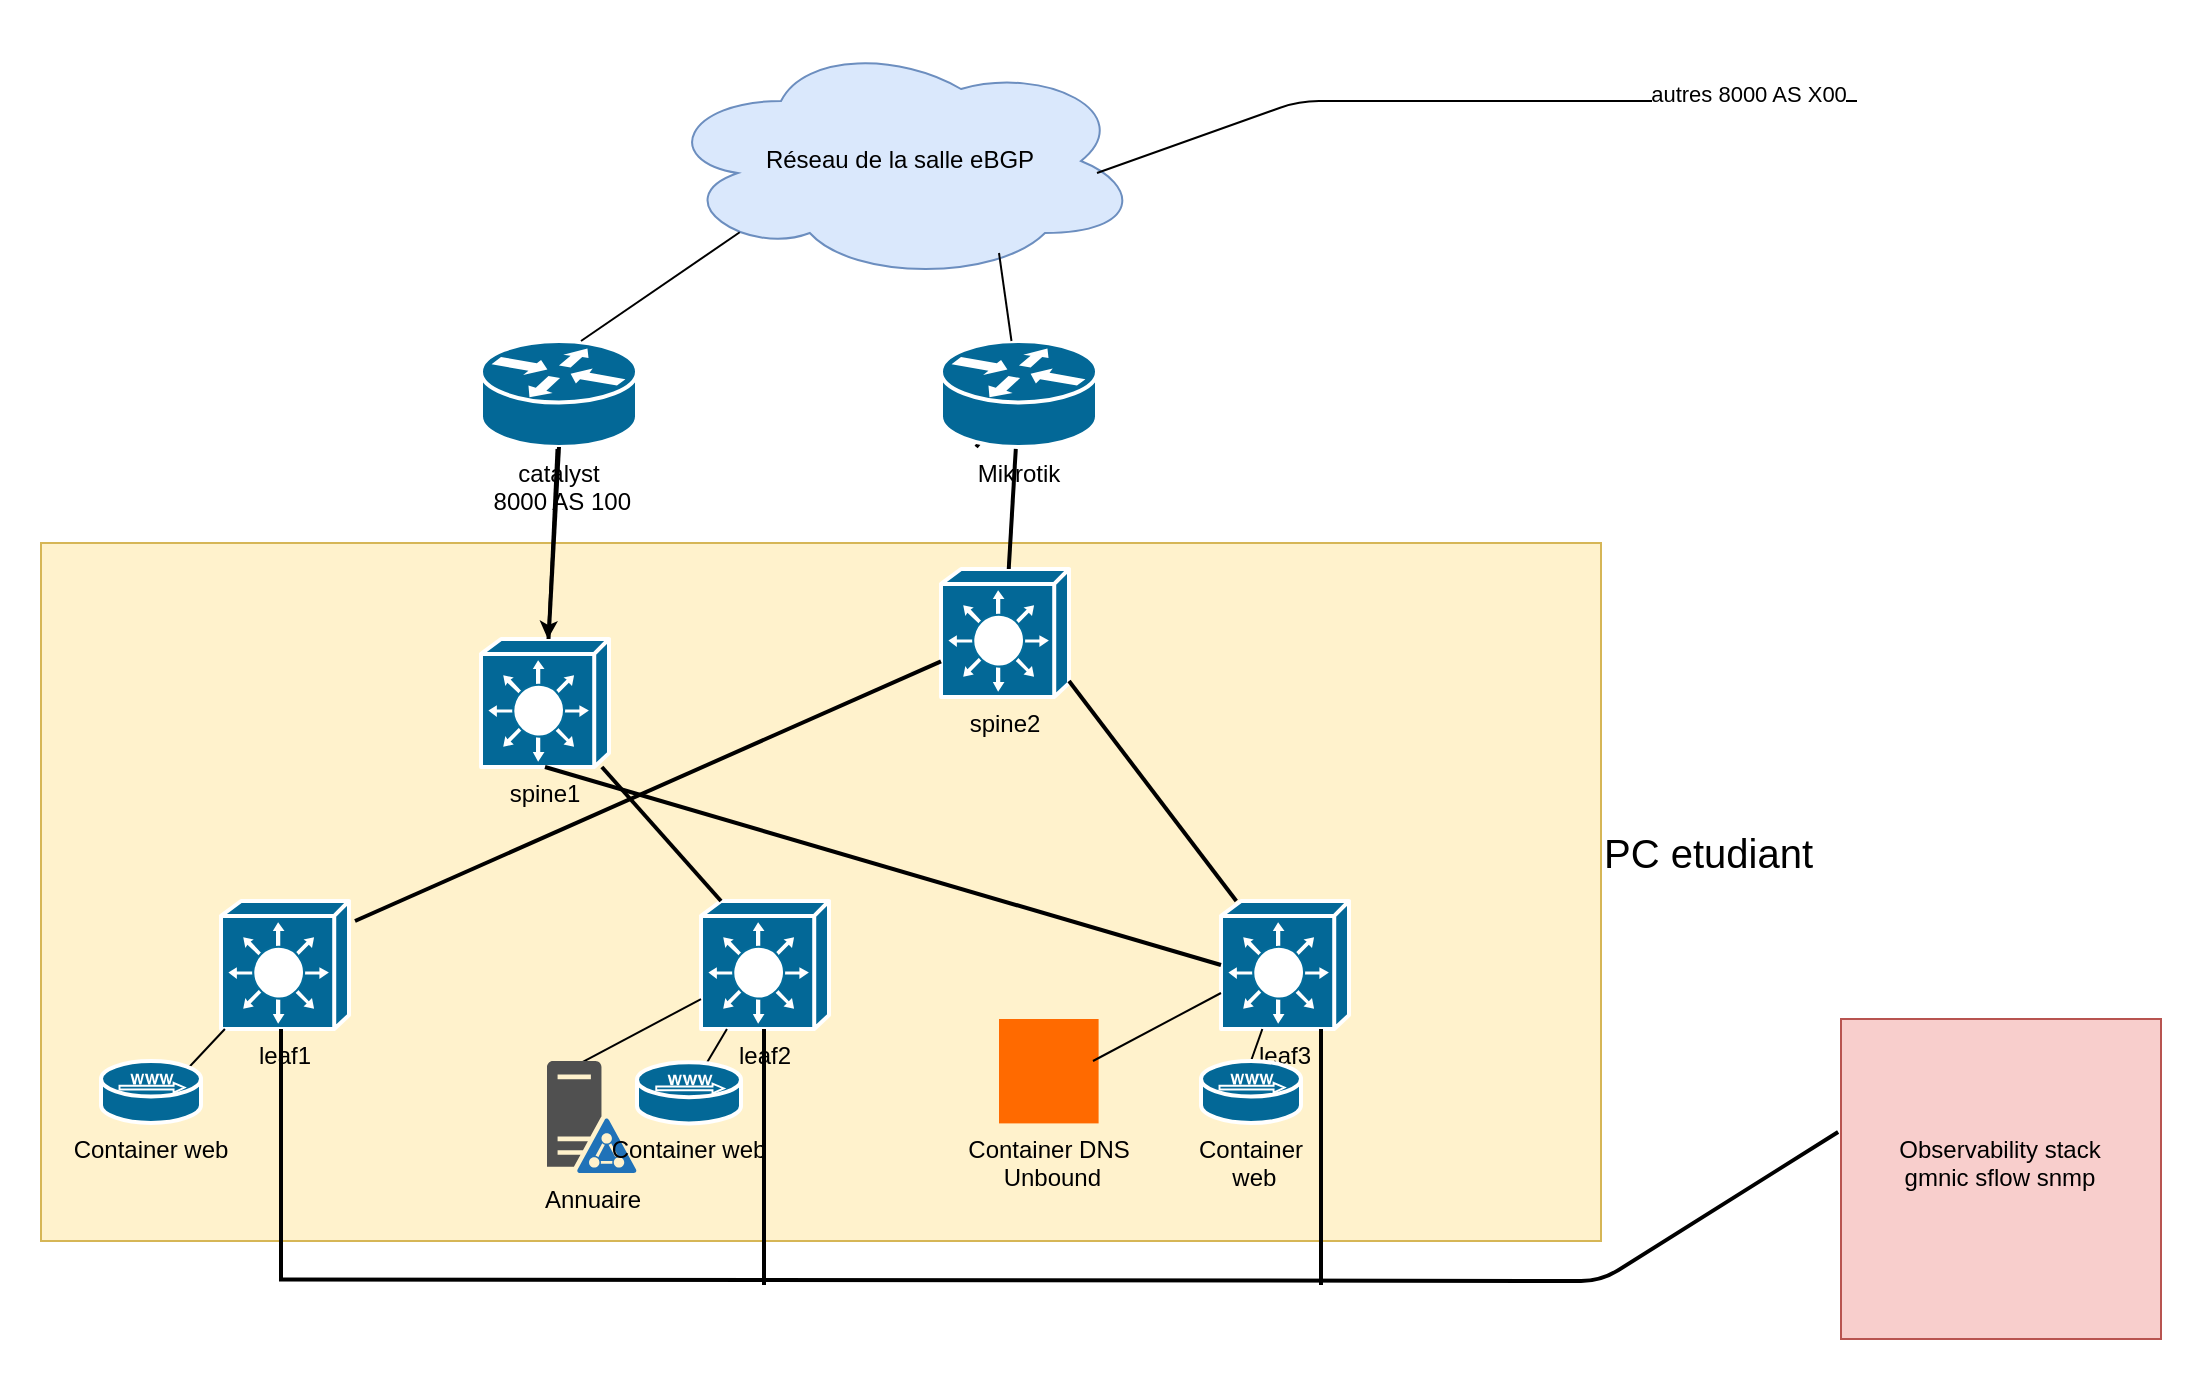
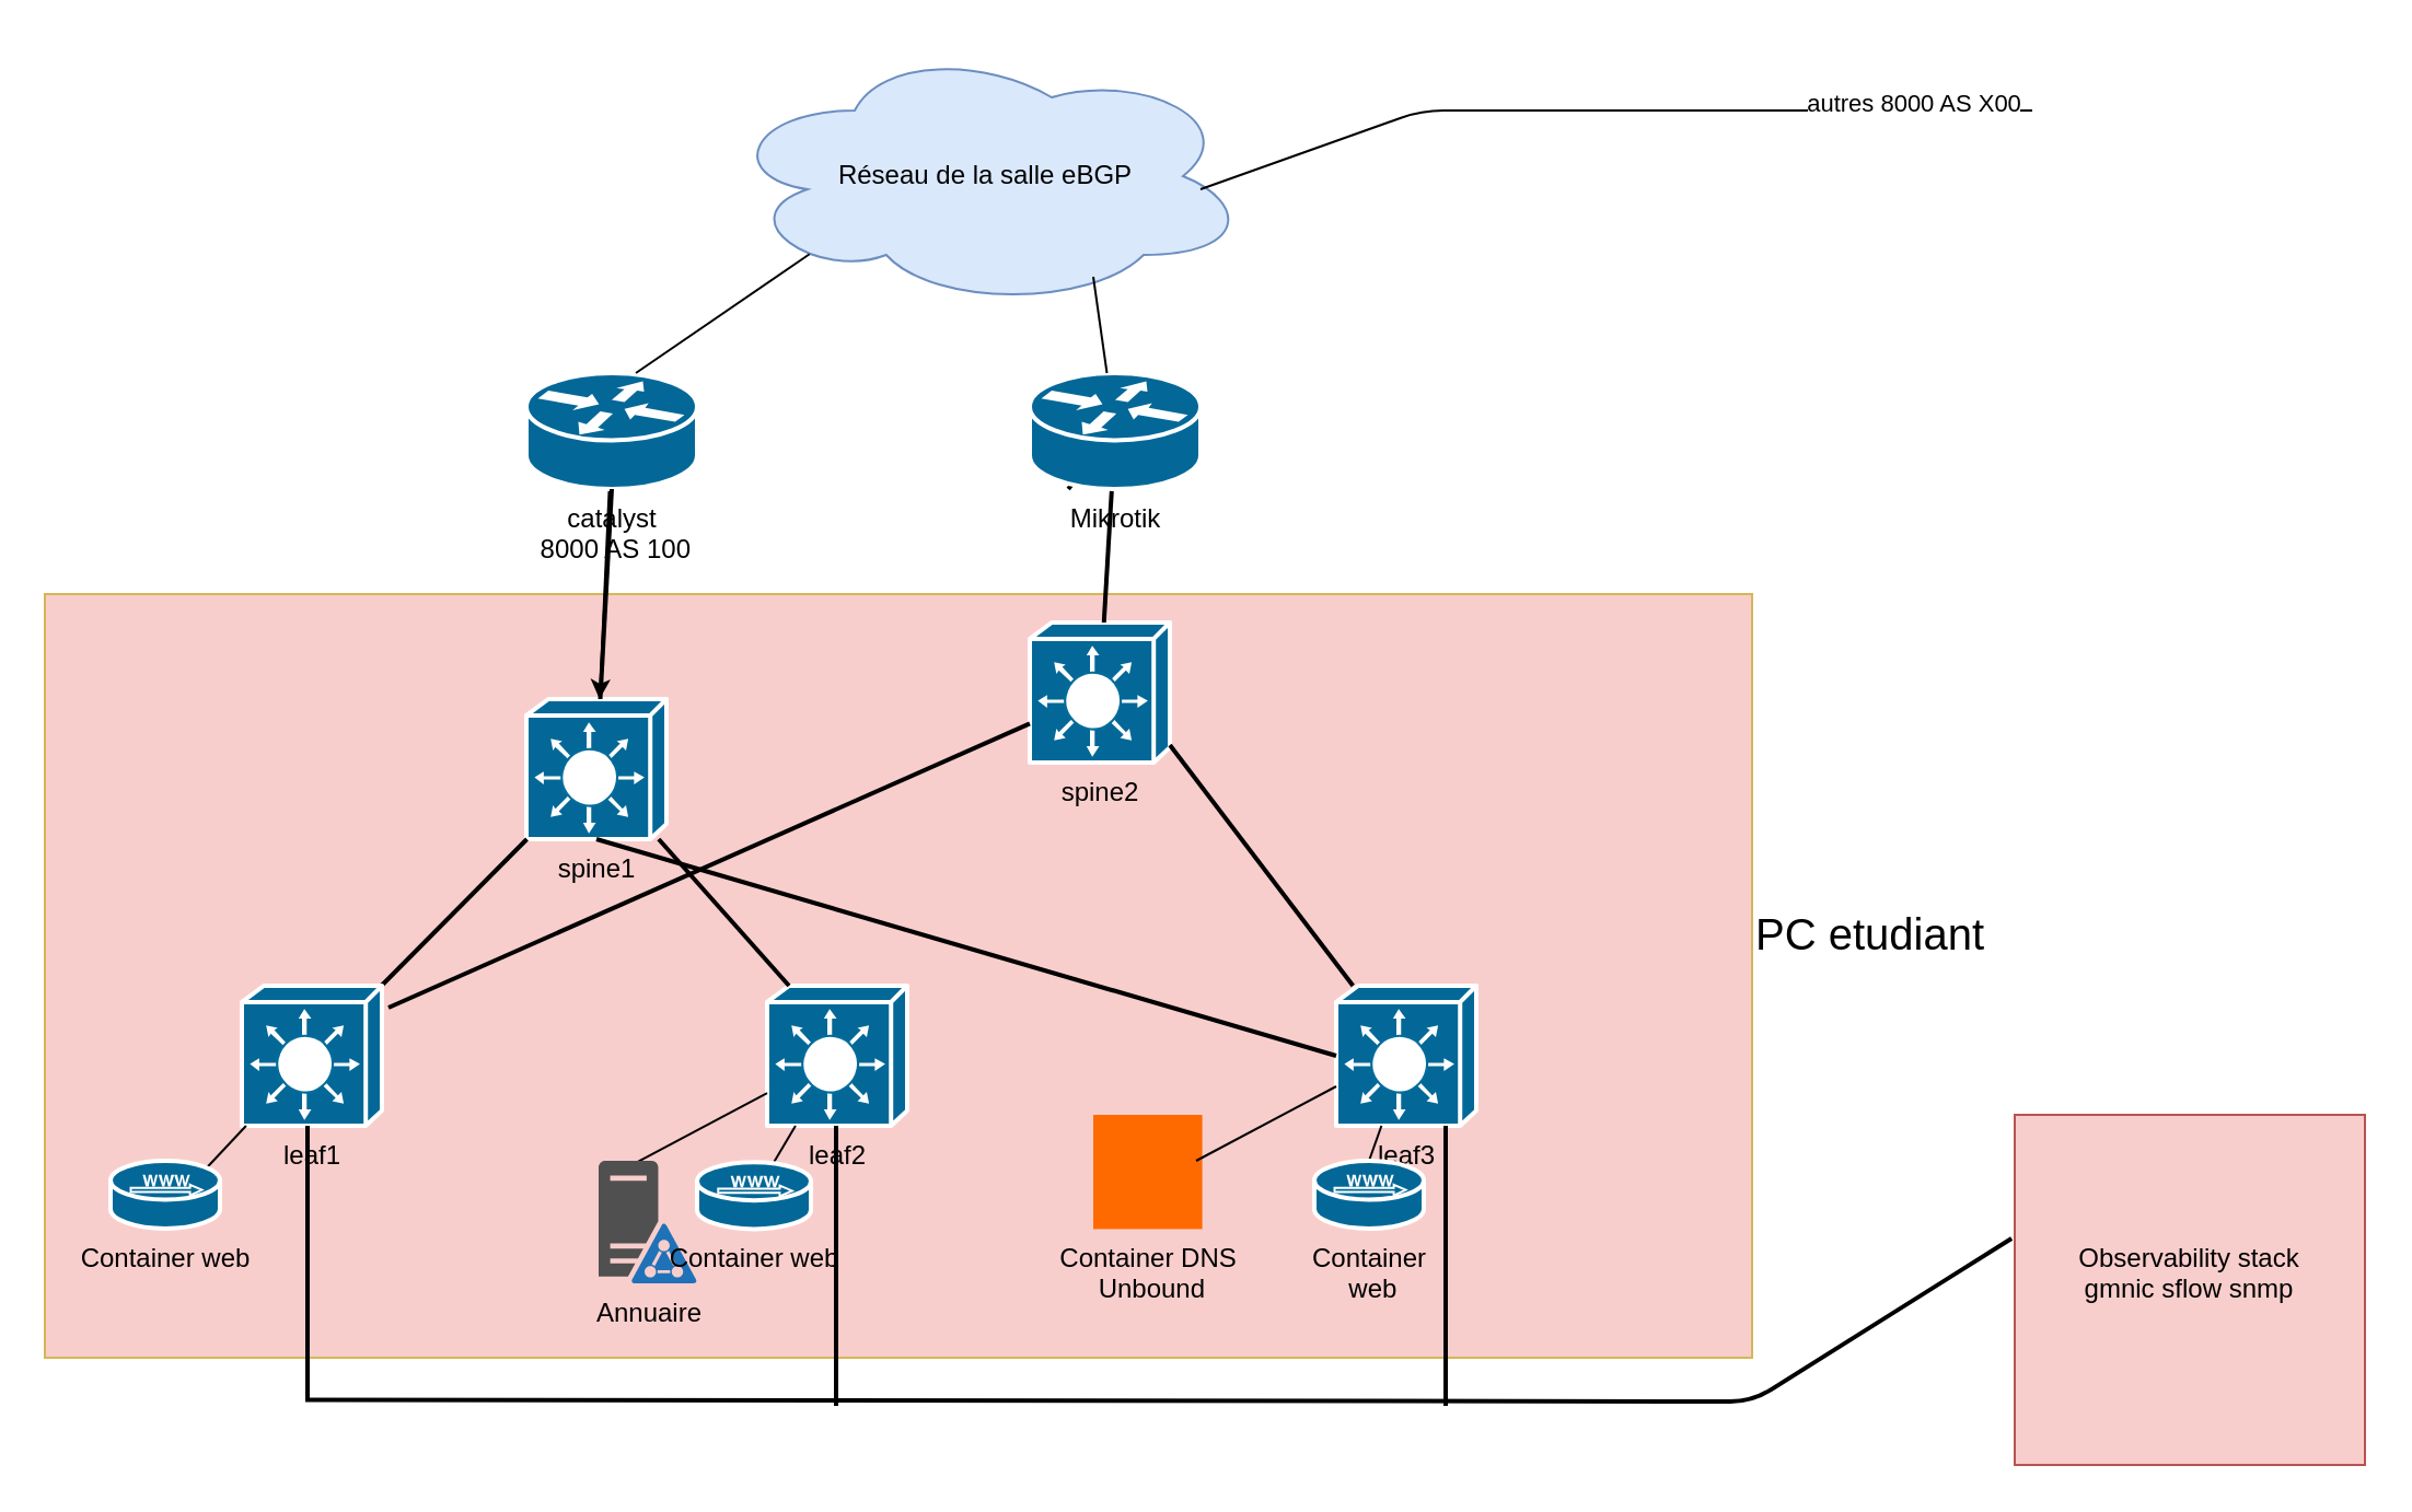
+ <mxCell id="7" style="edgeStyle=none;html=1;endArrow=none;endFill=0;strokeWidth=2;" parent="1" source="8" target="3" edge="1"><mxGeometry relative="1" as="geometry" /></mxCell>
- <mxCell id="2" value="&lt;font style=&quot;font-size: 20px;&quot;&gt;PC etudiant&amp;nbsp;&lt;/font&gt;&lt;div&gt;&lt;font style=&quot;font-size: 20px;&quot; color=&quot;#000000&quot;&gt;&lt;br&gt;&lt;/font&gt;&lt;div&gt;&lt;br&gt;&lt;/div&gt;&lt;/div&gt;" style="rounded=0;whiteSpace=wrap;html=1;fillColor=#fff2cc;strokeColor=#d6b656;labelPosition=right;verticalLabelPosition=middle;align=left;verticalAlign=middle;" parent="1" vertex="1"><mxGeometry x="20" y="271" width="780" height="349" as="geometry" /></mxCell>
+ <mxCell id="2" value="&lt;font style=&quot;font-size: 20px;&quot;&gt;PC etudiant&amp;nbsp;&lt;/font&gt;&lt;div&gt;&lt;font style=&quot;font-size: 20px;&quot; color=&quot;#000000&quot;&gt;&lt;br&gt;&lt;/font&gt;&lt;div&gt;&lt;br&gt;&lt;/div&gt;&lt;/div&gt;" style="rounded=0;whiteSpace=wrap;html=1;fillColor=#f8cecc;strokeColor=#d6b656;labelPosition=right;verticalLabelPosition=middle;align=left;verticalAlign=middle;" parent="1" vertex="1"><mxGeometry x="20" y="271" width="780" height="349" as="geometry" /></mxCell>
